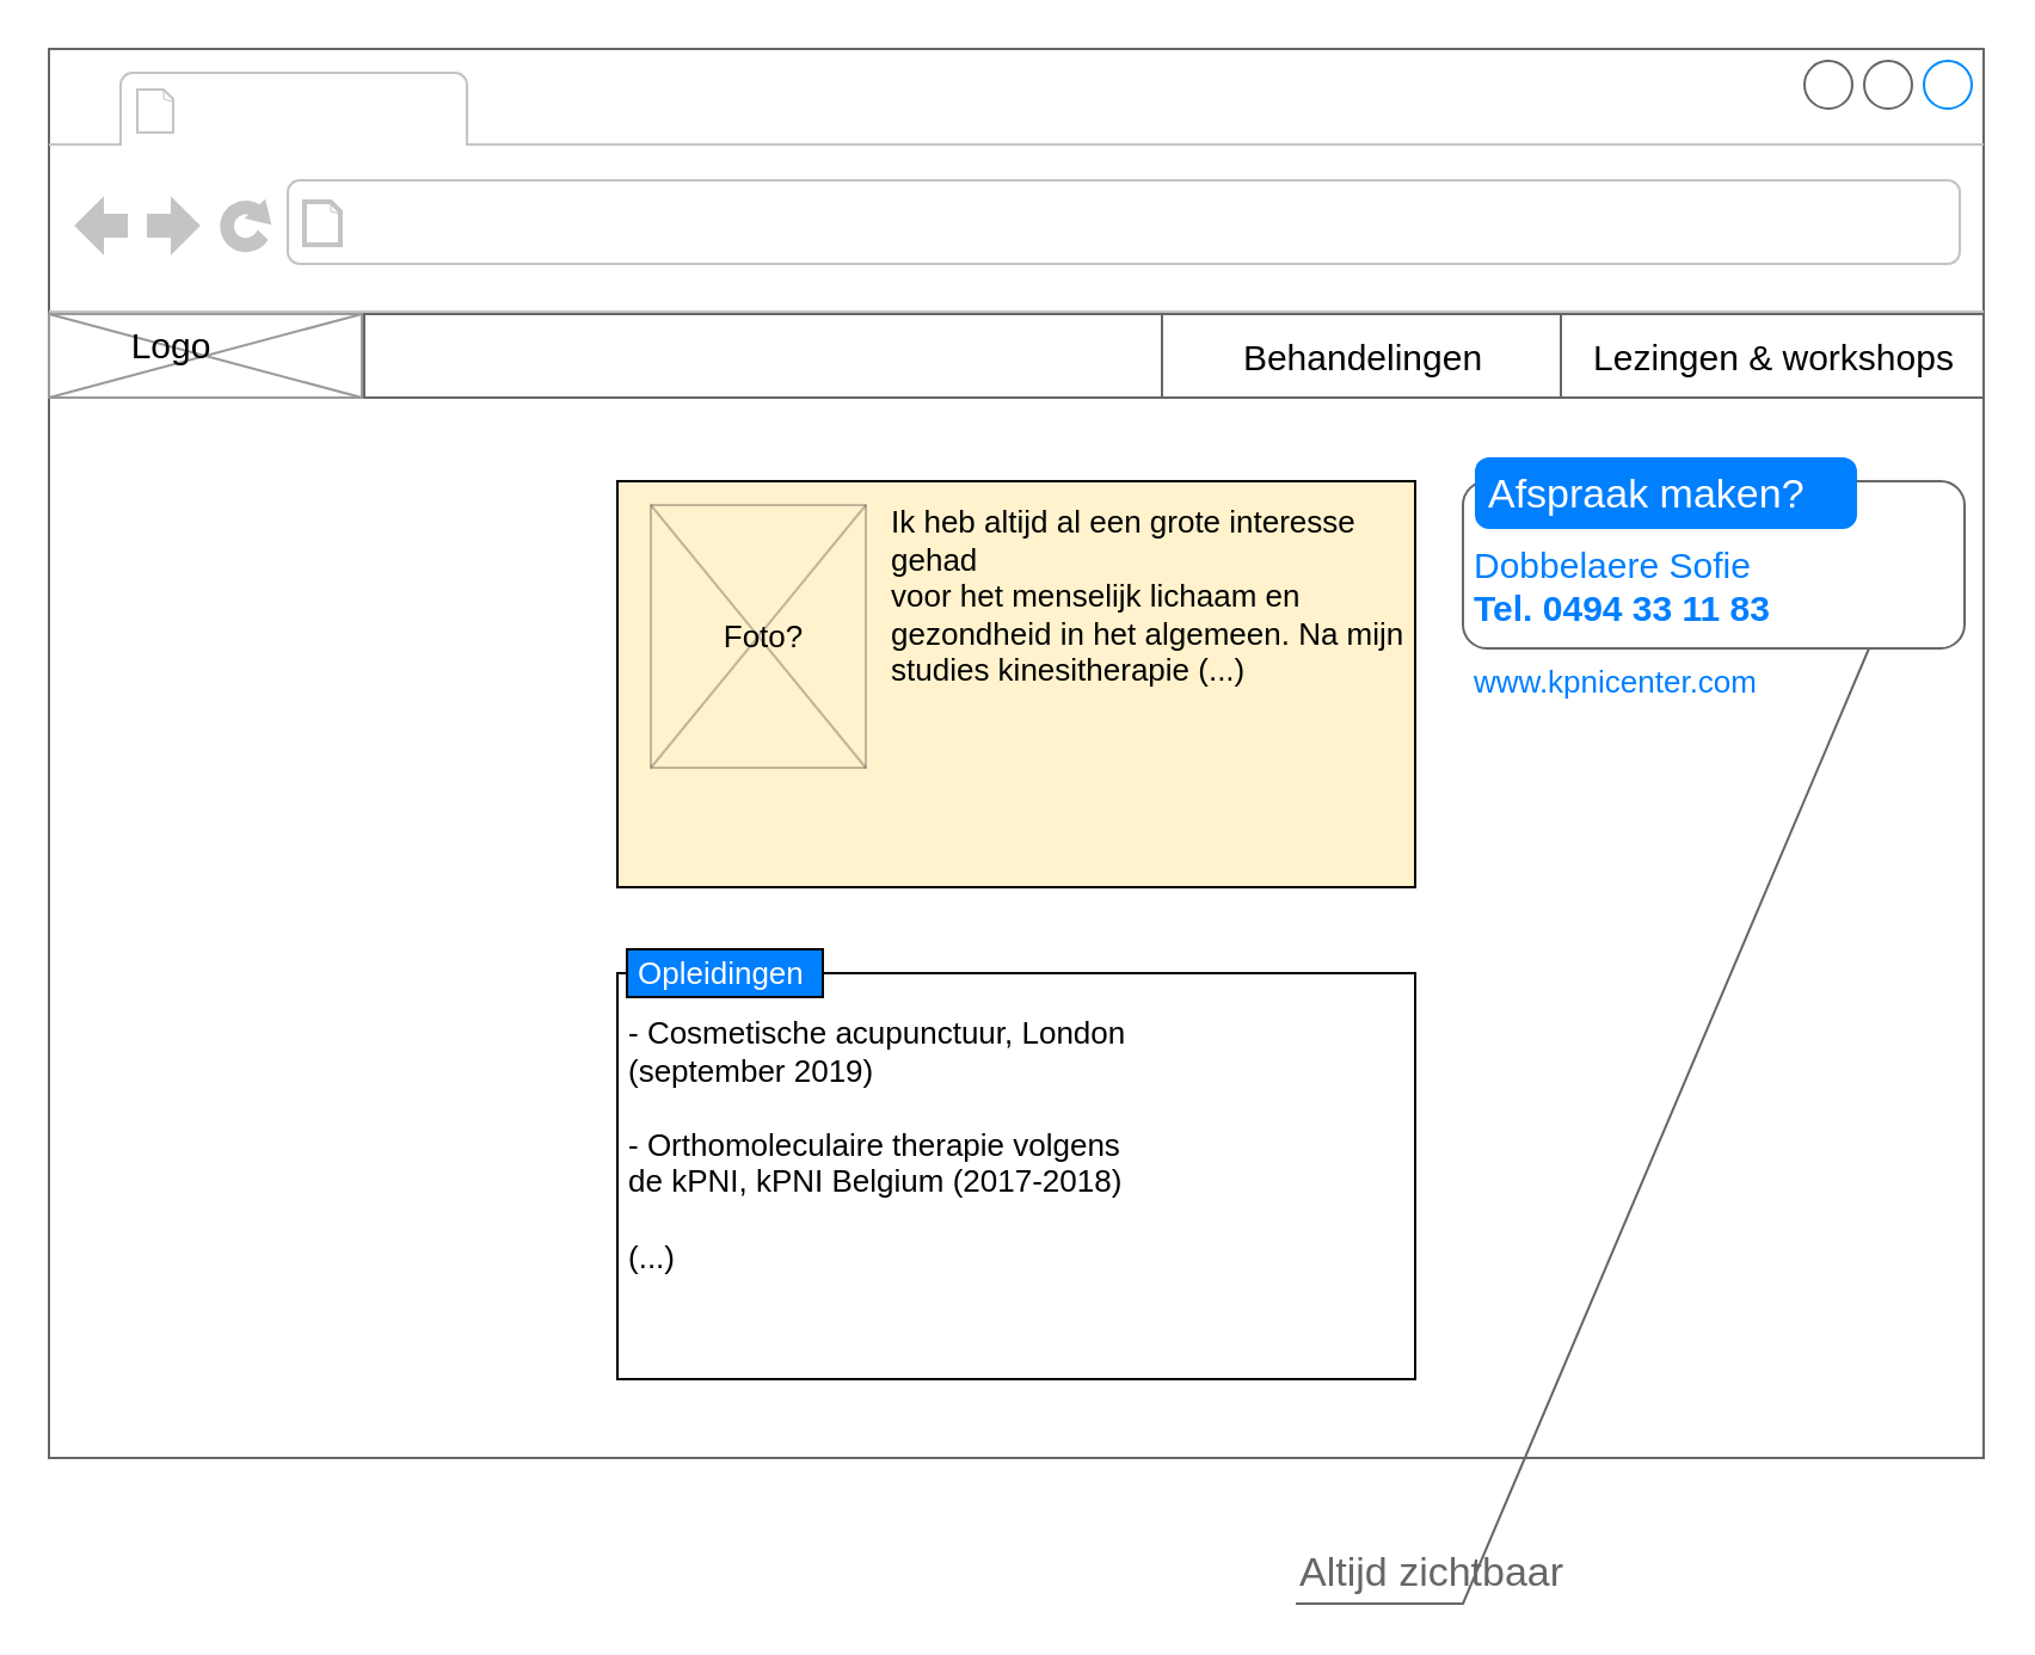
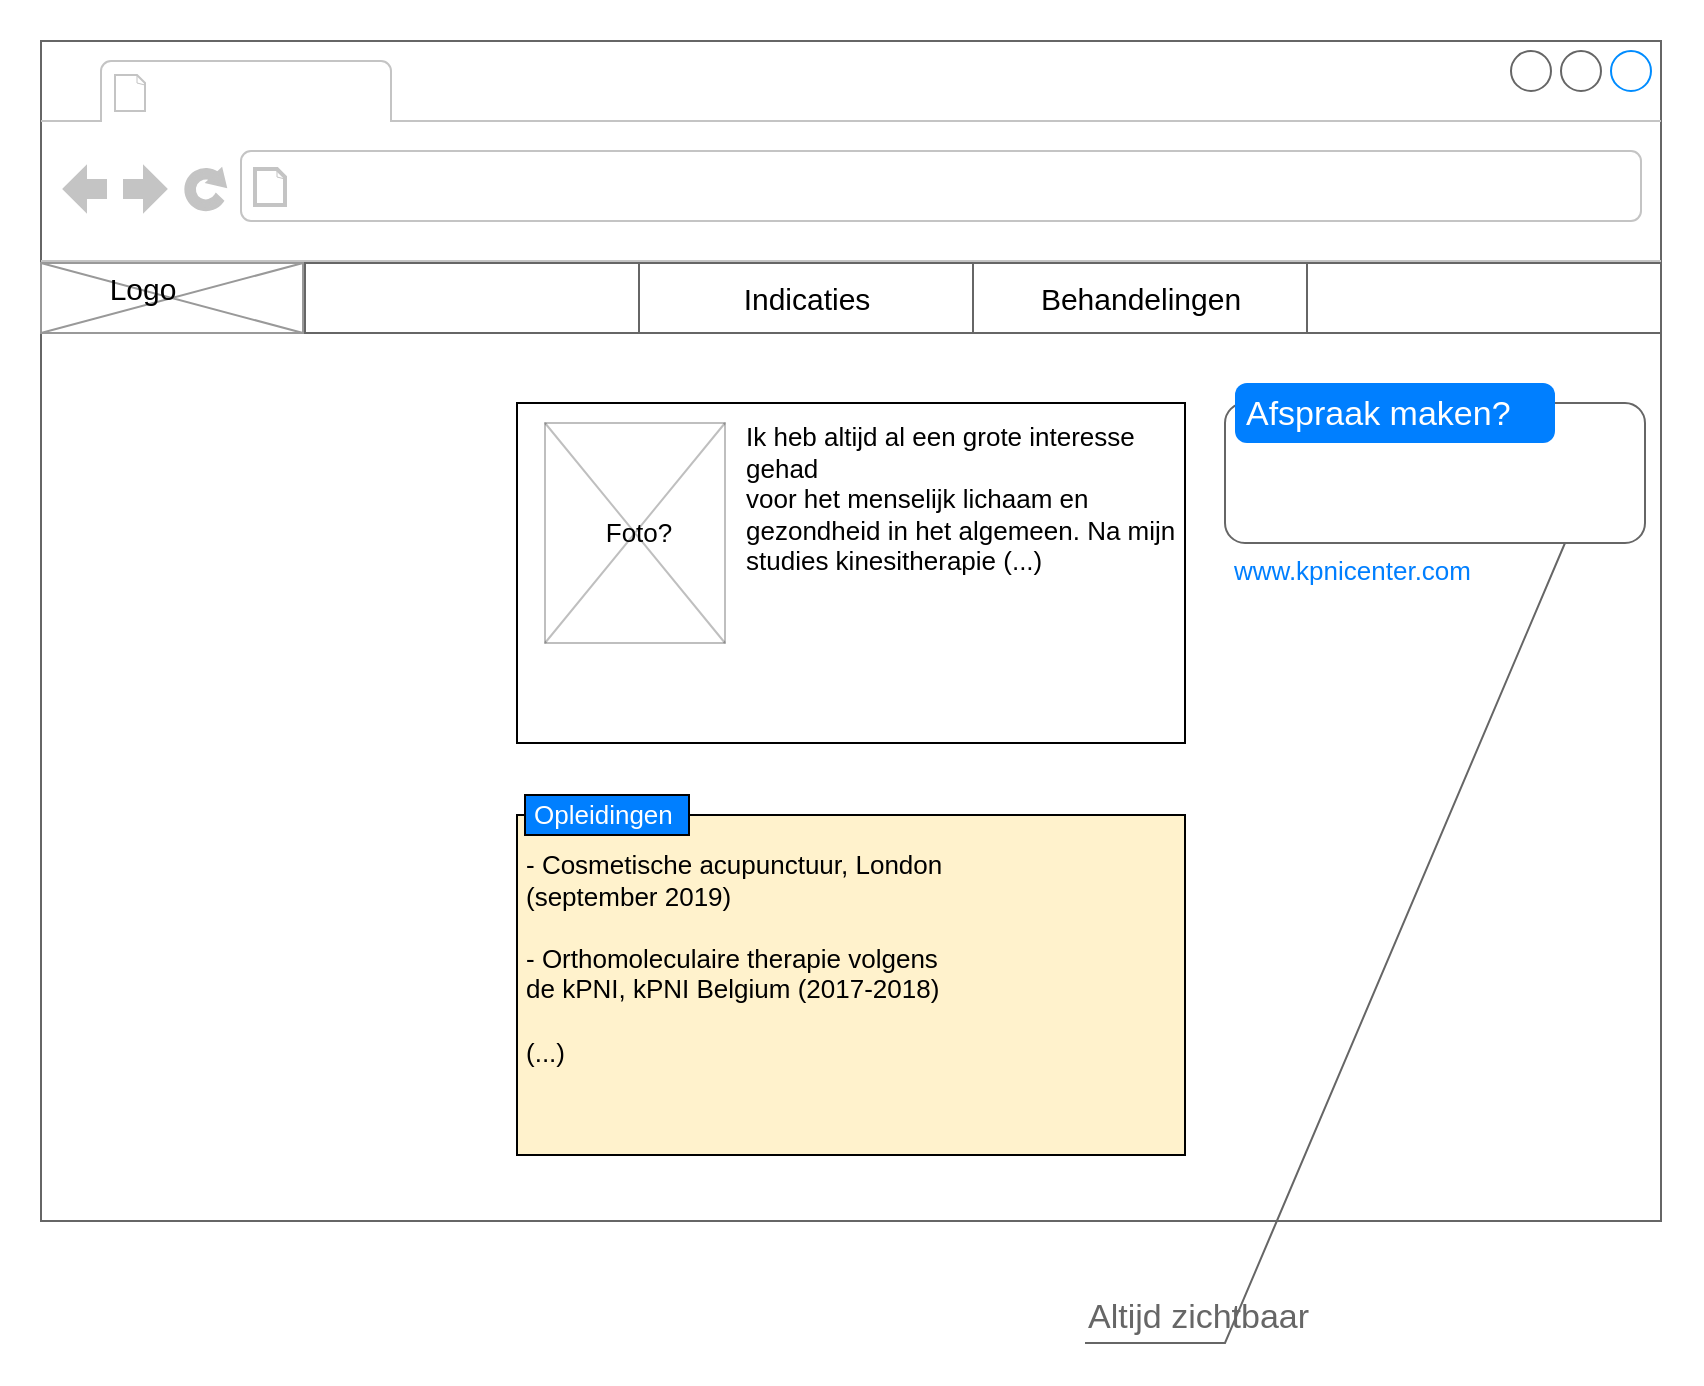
+ <mxCell id="4" value="Indicaties" style="strokeColor=inherit;fillColor=inherit;gradientColor=inherit;strokeWidth=1;shadow=0;dashed=0;align=center;html=1;shape=mxgraph.mockup.text.rrect;rSize=0;fontSize=15;fontColor=#000000;" vertex="1" parent="3"><mxGeometry x="167" width="167" height="35" as="geometry" /></mxCell>
- <mxCell id="6" value="Lezingen &amp;amp; workshops" style="strokeColor=inherit;fillColor=inherit;gradientColor=inherit;strokeWidth=1;shadow=0;dashed=0;align=center;html=1;shape=mxgraph.mockup.text.rrect;rSize=0;fontSize=15;fontColor=#000000;" vertex="1" parent="3"><mxGeometry x="501" width="177" height="35" as="geometry" /></mxCell>
- <mxCell id="9" value="&lt;span style=&quot;font-weight: normal&quot;&gt;Dobbelaere Sofie&lt;/span&gt;&lt;br&gt;Tel. 0494 33 11 83" style="text;html=1;align=left;verticalAlign=middle;resizable=0;points=[];autosize=1;fontSize=15;fontColor=#007FFF;fontStyle=1" vertex="1" parent="7"><mxGeometry x="3" y="34" width="140" height="40" as="geometry" /></mxCell>
- <mxCell id="14" value="Ik heb altijd al een grote interesse gehad&lt;br style=&quot;font-size: 13px;&quot;&gt;voor het menselijk lichaam en gezondheid in het algemeen. Na mijn studies kinesitherapie (...)" style="rounded=0;whiteSpace=wrap;shadow=0;glass=0;comic=0;strokeColor=#000000;fillColor=#fff2cc;fontSize=13;fontColor=#000000;align=left;verticalAlign=top;labelPosition=center;verticalLabelPosition=middle;textDirection=ltr;html=1;spacing=5;spacingLeft=110;" vertex="1" parent="1"><mxGeometry x="258" y="201" width="334" height="170" as="geometry" /></mxCell>
+ <mxCell id="14" value="Ik heb altijd al een grote interesse gehad&lt;br style=&quot;font-size: 13px;&quot;&gt;voor het menselijk lichaam en gezondheid in het algemeen. Na mijn studies kinesitherapie (...)" style="rounded=0;whiteSpace=wrap;shadow=0;glass=0;comic=0;strokeColor=#000000;fillColor=#ffffff;fontSize=13;fontColor=#000000;align=left;verticalAlign=top;labelPosition=center;verticalLabelPosition=middle;textDirection=ltr;html=1;spacing=5;spacingLeft=110;" vertex="1" parent="1"><mxGeometry x="258" y="201" width="334" height="170" as="geometry" /></mxCell>
- <mxCell id="15" value="- Cosmetische acupunctuur, London&lt;br style=&quot;font-size: 13px&quot;&gt;(september 2019)&lt;br style=&quot;font-size: 13px&quot;&gt;&lt;br style=&quot;font-size: 13px&quot;&gt;-&amp;nbsp;Orthomoleculaire therapie volgens&lt;br style=&quot;font-size: 13px&quot;&gt;de kPNI, kPNI Belgium (2017-2018)&lt;br style=&quot;font-size: 13px&quot;&gt;&lt;br style=&quot;font-size: 13px&quot;&gt;(...)" style="rounded=0;whiteSpace=wrap;shadow=0;glass=0;comic=0;strokeColor=#000000;fillColor=#ffffff;fontSize=13;fontColor=#000000;align=left;verticalAlign=top;labelPosition=center;verticalLabelPosition=middle;textDirection=ltr;html=1;spacing=5;spacingTop=8;" vertex="1" parent="1"><mxGeometry x="258" y="407" width="334" height="170" as="geometry" /></mxCell>
+ <mxCell id="15" value="- Cosmetische acupunctuur, London&lt;br style=&quot;font-size: 13px&quot;&gt;(september 2019)&lt;br style=&quot;font-size: 13px&quot;&gt;&lt;br style=&quot;font-size: 13px&quot;&gt;-&amp;nbsp;Orthomoleculaire therapie volgens&lt;br style=&quot;font-size: 13px&quot;&gt;de kPNI, kPNI Belgium (2017-2018)&lt;br style=&quot;font-size: 13px&quot;&gt;&lt;br style=&quot;font-size: 13px&quot;&gt;(...)" style="rounded=0;whiteSpace=wrap;shadow=0;glass=0;comic=0;strokeColor=#000000;fillColor=#fff2cc;fontSize=13;fontColor=#000000;align=left;verticalAlign=top;labelPosition=center;verticalLabelPosition=middle;textDirection=ltr;html=1;spacing=5;spacingTop=8;" vertex="1" parent="1"><mxGeometry x="258" y="407" width="334" height="170" as="geometry" /></mxCell>
